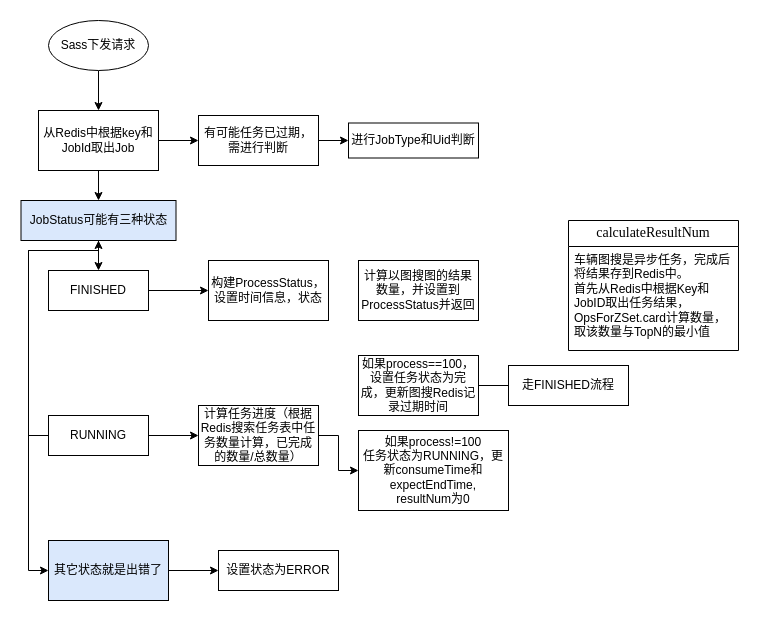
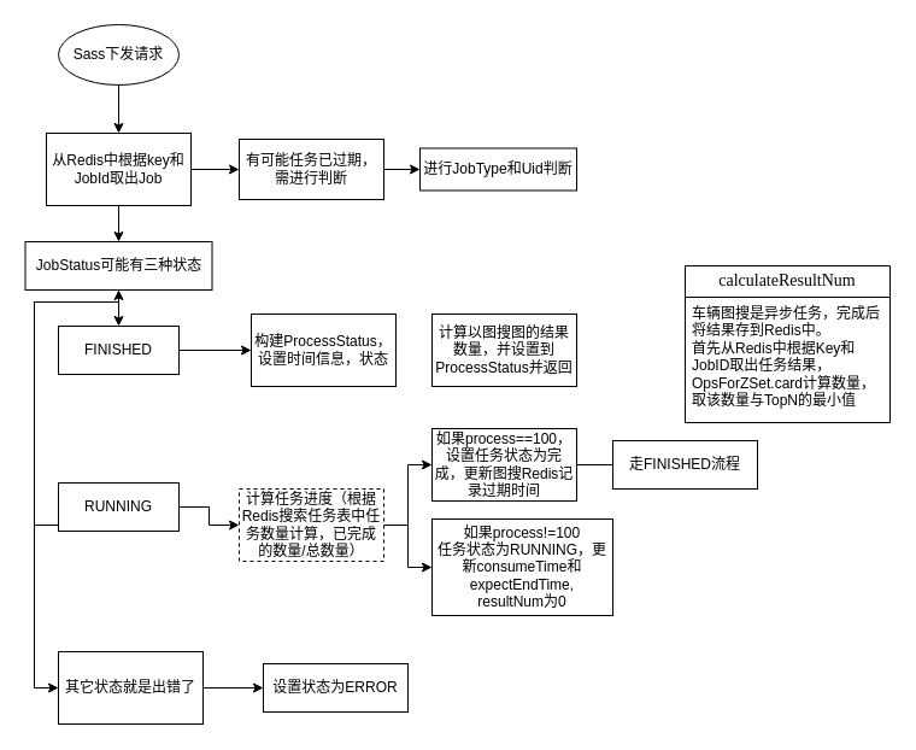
- <mxCell id="13" value="JobStatus可能有三种状态" style="rounded=0;whiteSpace=wrap;html=1;fillColor=#dae8fc;" parent="1" vertex="1"><mxGeometry x="20.5" y="200" width="155" height="40" as="geometry" /></mxCell>
+ <mxCell id="13" value="JobStatus可能有三种状态" style="rounded=0;whiteSpace=wrap;html=1;" parent="1" vertex="1"><mxGeometry x="20.5" y="200" width="155" height="40" as="geometry" /></mxCell>
+ <mxCell id="22" style="edgeStyle=orthogonalEdgeStyle;rounded=0;orthogonalLoop=1;jettySize=auto;html=1;exitX=1;exitY=0.5;exitDx=0;exitDy=0;entryX=0;entryY=0.5;entryDx=0;entryDy=0;" parent="1" source="24" target="26" edge="1"><mxGeometry relative="1" as="geometry" /></mxCell>
- <mxCell id="21" value="RUNNING" style="rounded=0;whiteSpace=wrap;html=1;" parent="1" vertex="1"><mxGeometry x="48" y="415" width="100" height="40" as="geometry" /></mxCell>
+ <mxCell id="21" value="RUNNING" style="rounded=0;whiteSpace=wrap;html=1;" parent="1" vertex="1"><mxGeometry x="48" y="400" width="100" height="40" as="geometry" /></mxCell>
- <mxCell id="24" value="计算任务进度（根据Redis搜索任务表中任务数量计算，已完成的数量/总数量）" style="rounded=0;whiteSpace=wrap;html=1;" parent="1" vertex="1"><mxGeometry x="198" y="405" width="120" height="60" as="geometry" /></mxCell>
+ <mxCell id="24" value="计算任务进度（根据Redis搜索任务表中任务数量计算，已完成的数量/总数量）" style="rounded=0;whiteSpace=wrap;html=1;dashed=1;" parent="1" vertex="1"><mxGeometry x="198" y="405" width="120" height="60" as="geometry" /></mxCell>
- <mxCell id="30" value="其它状态就是出错了" style="rounded=0;whiteSpace=wrap;html=1;fillColor=#dae8fc;" parent="1" vertex="1"><mxGeometry x="48" y="540" width="120" height="60" as="geometry" /></mxCell>
+ <mxCell id="30" value="其它状态就是出错了" style="rounded=0;whiteSpace=wrap;html=1;" parent="1" vertex="1"><mxGeometry x="48" y="540" width="120" height="60" as="geometry" /></mxCell>
